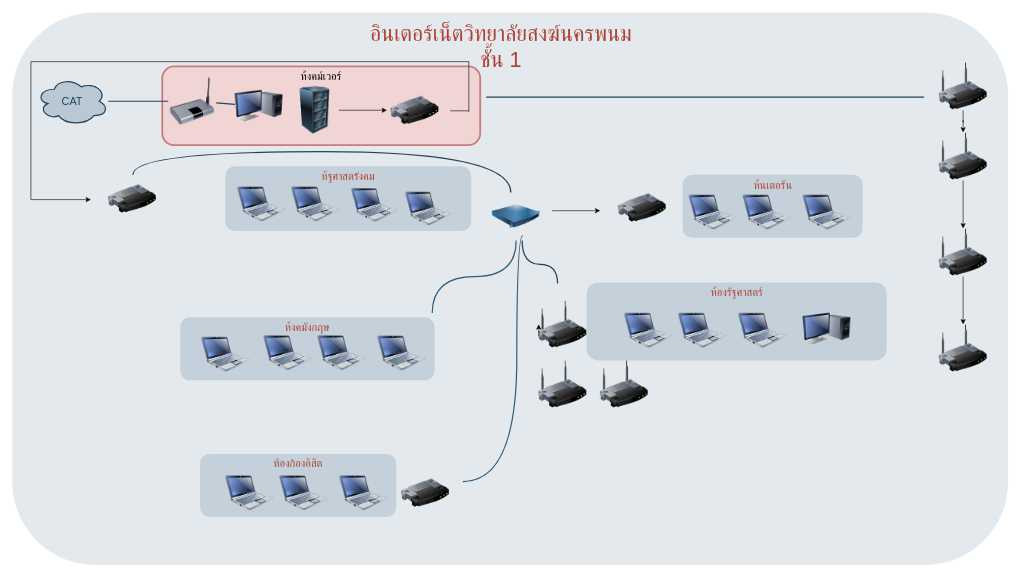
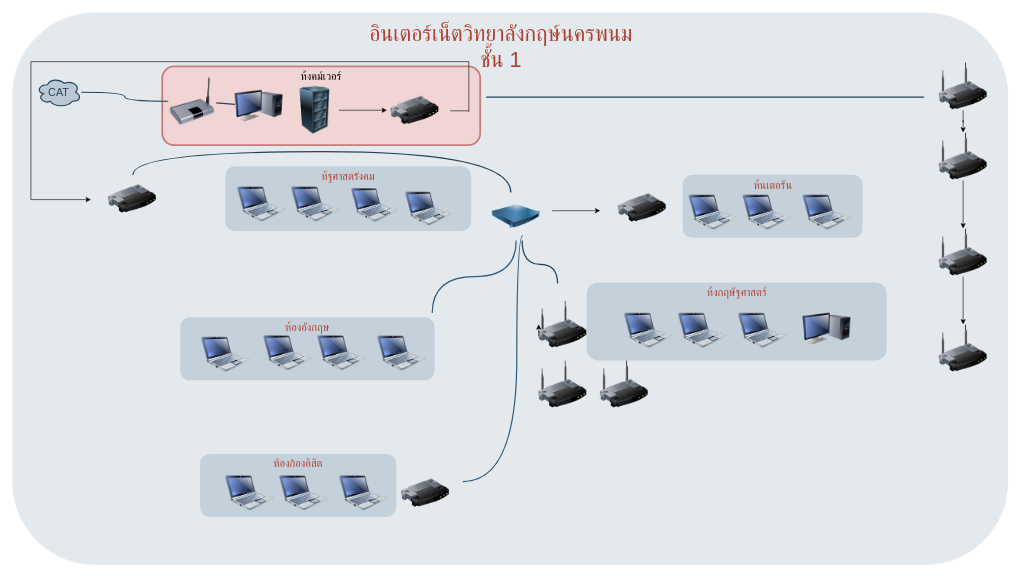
- <mxCell id="46" value="อินเตอร์เน็ตวิทยาลัยสงฆ์นครพนม&lt;br&gt;ชั้น 1&lt;br&gt;" style="text;html=1;strokeColor=none;fillColor=none;align=center;verticalAlign=middle;whiteSpace=wrap;overflow=hidden;shadow=0;fontSize=36;fontColor=#AE4132;fontStyle=0" parent="1" vertex="1"><mxGeometry x="145" y="29.5" width="1380" height="95" as="geometry" /></mxCell>
+ <mxCell id="46" value="อินเตอร์เน็ตวิทยาลังกฤษ์นครพนม&lt;br&gt;ชั้น 1&lt;br&gt;" style="text;html=1;strokeColor=none;fillColor=none;align=center;verticalAlign=middle;whiteSpace=wrap;overflow=hidden;shadow=0;fontSize=36;fontColor=#AE4132;fontStyle=0" parent="1" vertex="1"><mxGeometry x="145" y="29.5" width="1380" height="95" as="geometry" /></mxCell>
- <mxCell id="25" value="CAT" style="ellipse;shape=cloud;whiteSpace=wrap;html=1;shadow=0;strokeColor=#23445D;fillColor=#BAC8D3;gradientColor=none;fontSize=18;fontColor=#23445D;fontStyle=0;gradientDirection=north;strokeWidth=2;" parent="1" vertex="1"><mxGeometry x="60" y="128" width="120" height="80" as="geometry" /></mxCell>
+ <mxCell id="25" value="CAT" style="ellipse;shape=cloud;whiteSpace=wrap;html=1;shadow=0;strokeColor=#23445D;fillColor=#BAC8D3;gradientColor=none;fontSize=18;fontColor=#23445D;fontStyle=0;gradientDirection=north;strokeWidth=2;" parent="1" vertex="1"><mxGeometry x="60" y="128" width="75" height="50" as="geometry" /></mxCell>
- <mxCell id="7" value="ห้องรัฐศาสตร์" style="rounded=1;whiteSpace=wrap;html=1;shadow=0;strokeColor=none;fillColor=#BAC8D3;gradientColor=none;fontSize=18;fontColor=#AE4132;verticalAlign=top;fontStyle=0;opacity=70;strokeWidth=3;" parent="1" vertex="1"><mxGeometry x="977.5" y="470" width="500" height="130" as="geometry" /></mxCell>
+ <mxCell id="7" value="ห้งกฤษัฐศาสตร์" style="rounded=1;whiteSpace=wrap;html=1;shadow=0;strokeColor=none;fillColor=#BAC8D3;gradientColor=none;fontSize=18;fontColor=#AE4132;verticalAlign=top;fontStyle=0;opacity=70;strokeWidth=3;" parent="1" vertex="1"><mxGeometry x="977.5" y="470" width="500" height="130" as="geometry" /></mxCell>
- <mxCell id="6" value="&lt;span style=&quot;line-height: 17.182px&quot;&gt;ห้งคมังกฤษ&lt;/span&gt;" style="rounded=1;whiteSpace=wrap;html=1;shadow=0;strokeColor=none;fillColor=#BAC8D3;gradientColor=none;fontSize=18;fontColor=#AE4132;verticalAlign=top;fontStyle=0;opacity=70;strokeWidth=3;" parent="1" vertex="1"><mxGeometry x="300" y="528" width="424" height="105" as="geometry" /></mxCell>
+ <mxCell id="6" value="&lt;span style=&quot;line-height: 17.182px&quot;&gt;ห้องอังกฤษ&lt;/span&gt;" style="rounded=1;whiteSpace=wrap;html=1;shadow=0;strokeColor=none;fillColor=#BAC8D3;gradientColor=none;fontSize=18;fontColor=#AE4132;verticalAlign=top;fontStyle=0;opacity=70;strokeWidth=3;" parent="1" vertex="1"><mxGeometry x="300" y="528" width="424" height="105" as="geometry" /></mxCell>
